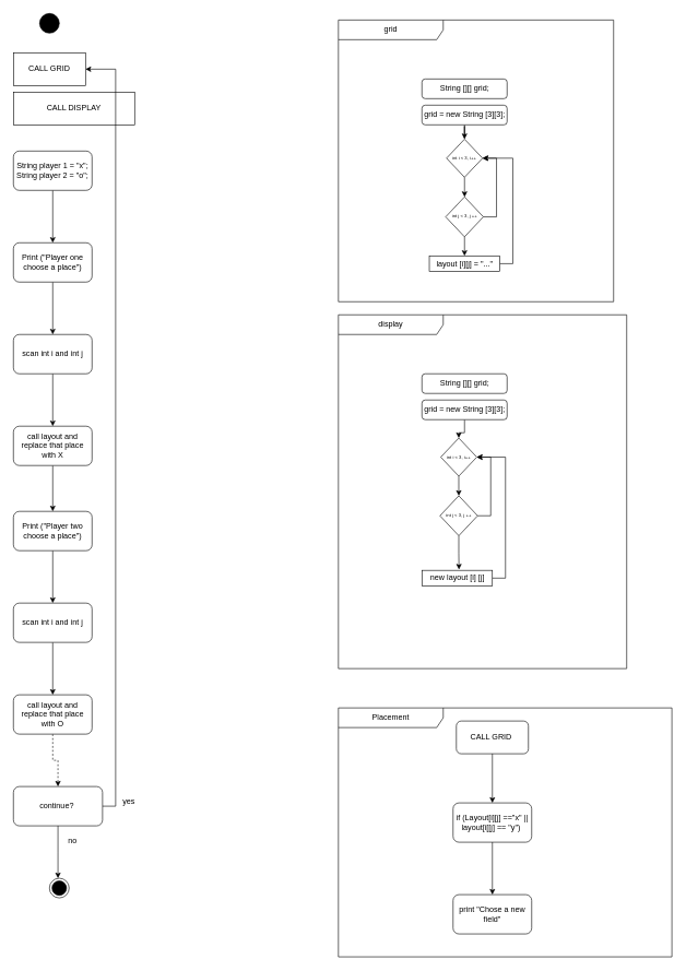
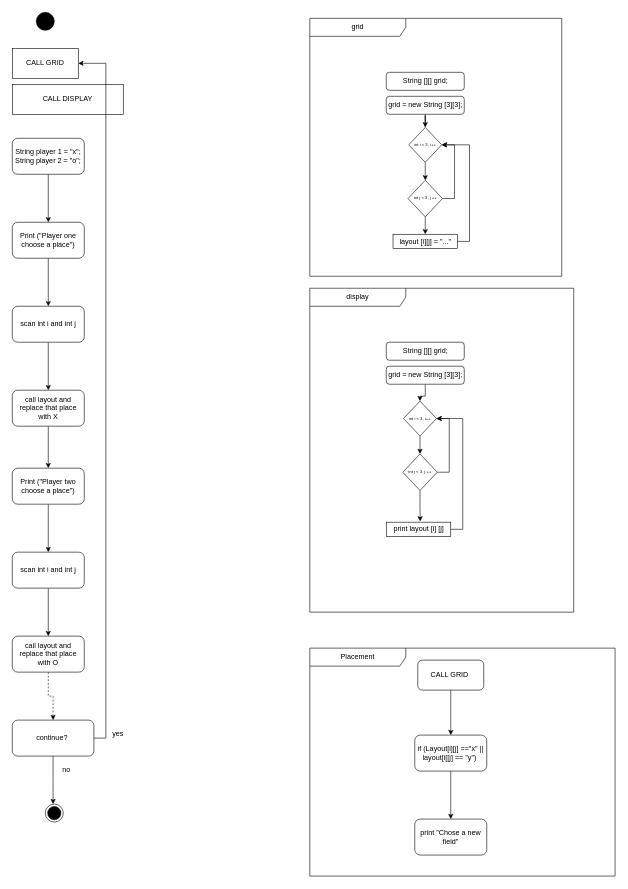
- <mxCell id="24" value="new layout [i] [j]" style="whiteSpace=wrap;html=1;" vertex="1" parent="14"><mxGeometry x="127.5" y="390" width="107.5" height="23.75" as="geometry" /></mxCell>
+ <mxCell id="24" value="print layout [i] [j]" style="whiteSpace=wrap;html=1;" vertex="1" parent="14"><mxGeometry x="127.5" y="390" width="107.5" height="23.75" as="geometry" /></mxCell>
